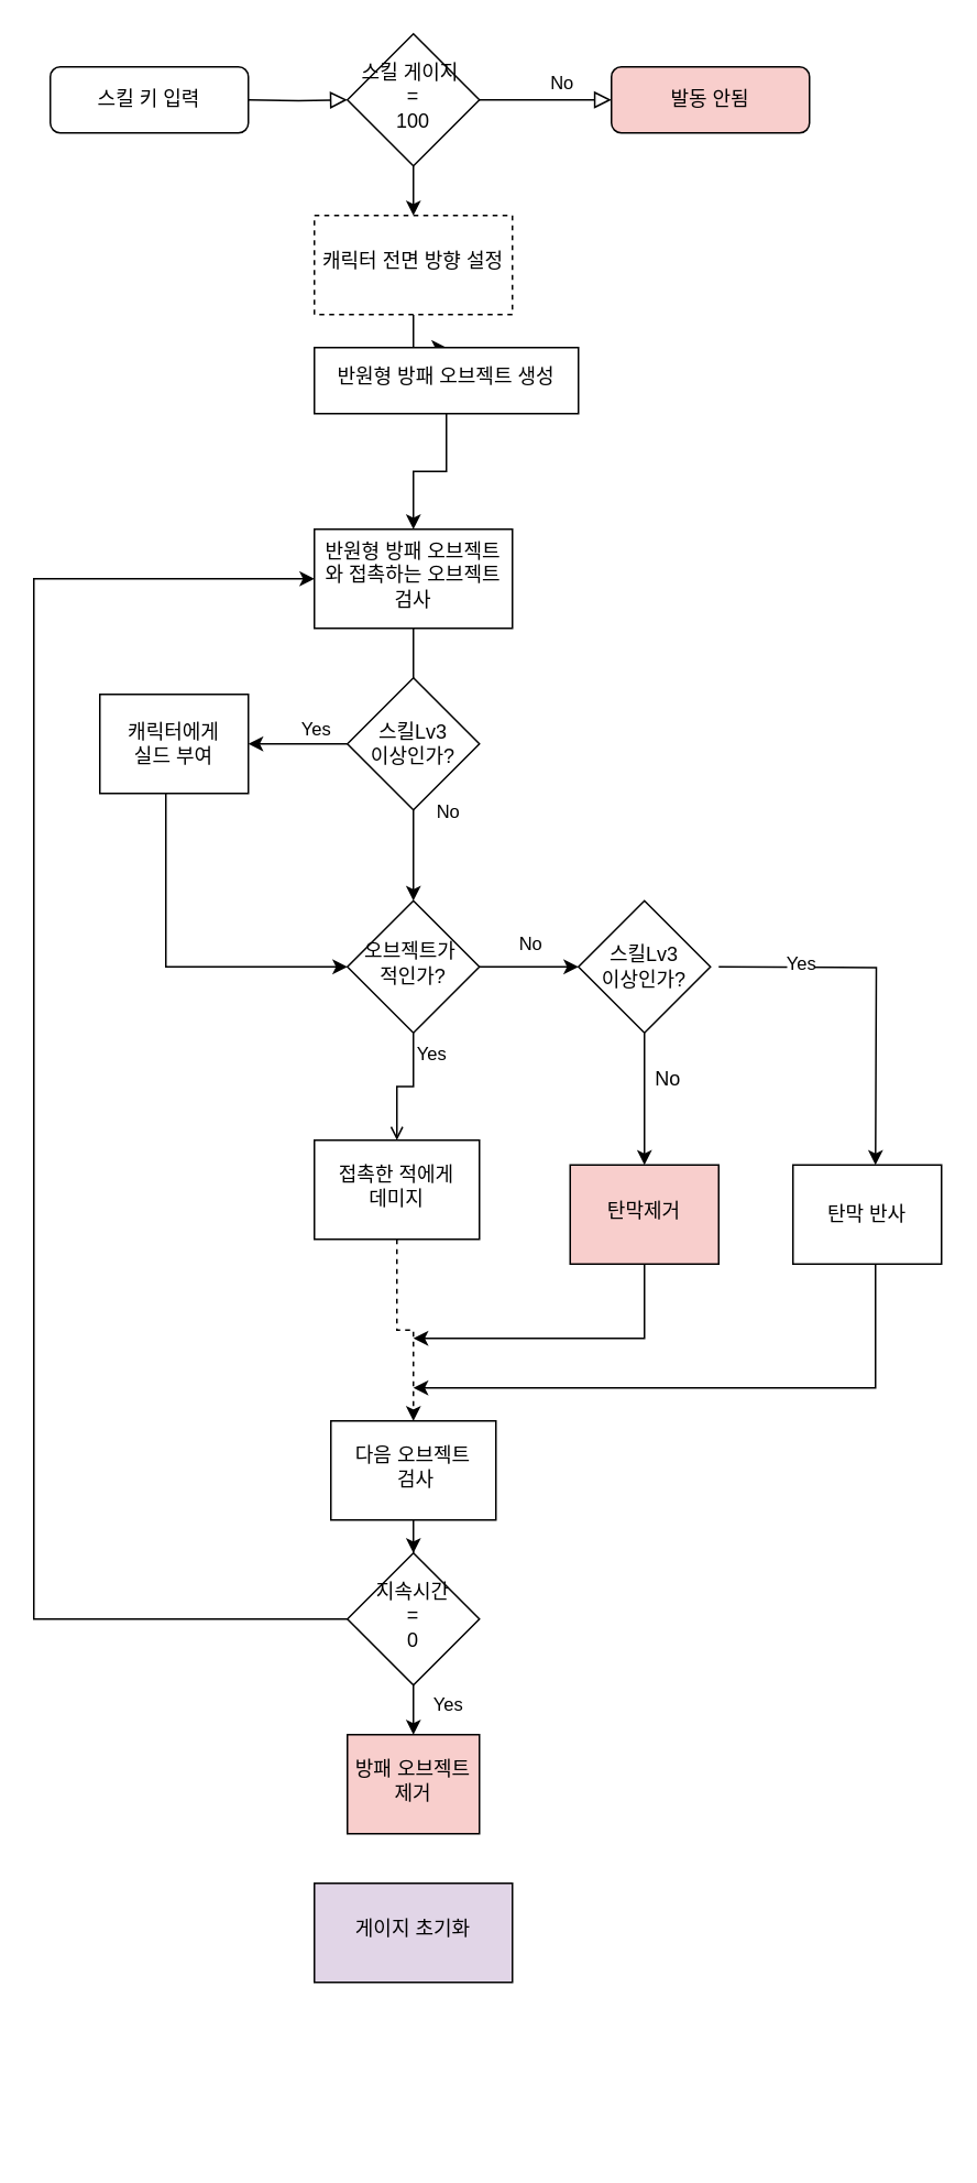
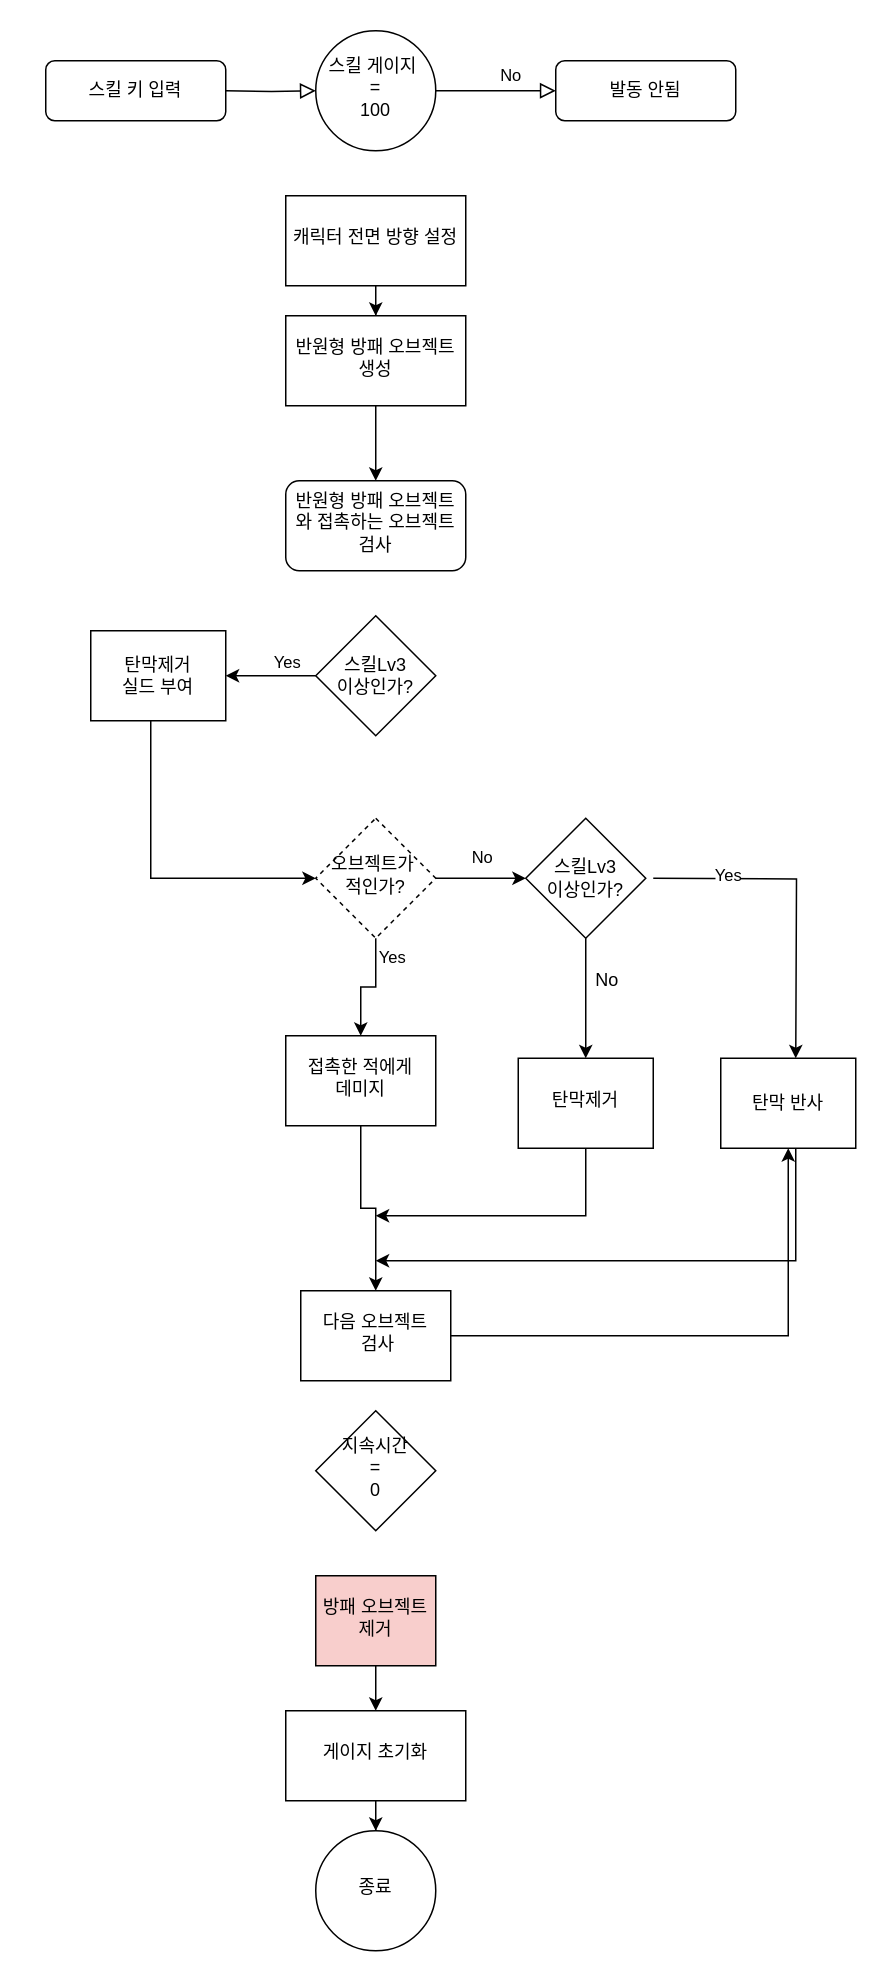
- <mxCell id="6" value="스킬 게이지&amp;nbsp;&lt;div&gt;=&lt;/div&gt;&lt;div&gt;100&lt;/div&gt;" style="rhombus;whiteSpace=wrap;html=1;shadow=0;fontFamily=Helvetica;fontSize=12;align=center;strokeWidth=1;spacing=6;spacingTop=-4;" parent="1" vertex="1"><mxGeometry x="210" y="20" width="80" height="80" as="geometry" /></mxCell>
+ <mxCell id="6" value="스킬 게이지&amp;nbsp;&lt;div&gt;=&lt;/div&gt;&lt;div&gt;100&lt;/div&gt;" style="ellipse;whiteSpace=wrap;html=1;shadow=0;fontFamily=Helvetica;fontSize=12;align=center;strokeWidth=1;spacing=6;spacingTop=-4;" parent="1" vertex="1"><mxGeometry x="210" y="20" width="80" height="80" as="geometry" /></mxCell>
- <mxCell id="7" value="발동 안됨" style="rounded=1;whiteSpace=wrap;html=1;fontSize=12;glass=0;strokeWidth=1;shadow=0;fillColor=#f8cecc;" parent="1" vertex="1"><mxGeometry x="370" y="40" width="120" height="40" as="geometry" /></mxCell>
+ <mxCell id="7" value="발동 안됨" style="rounded=1;whiteSpace=wrap;html=1;fontSize=12;glass=0;strokeWidth=1;shadow=0;" parent="1" vertex="1"><mxGeometry x="370" y="40" width="120" height="40" as="geometry" /></mxCell>
- <mxCell id="5" value="" style="edgeStyle=orthogonalEdgeStyle;rounded=0;orthogonalLoop=1;jettySize=auto;html=1;" parent="1" source="6" target="9" edge="1"><mxGeometry relative="1" as="geometry" /></mxCell>
- <mxCell id="9" value="캐릭터 전면 방향 설정" style="whiteSpace=wrap;html=1;shadow=0;strokeWidth=1;spacing=6;spacingTop=-4;dashed=1;" parent="1" vertex="1"><mxGeometry x="190" y="130" width="120" height="60" as="geometry" /></mxCell>
+ <mxCell id="9" value="캐릭터 전면 방향 설정" style="whiteSpace=wrap;html=1;shadow=0;strokeWidth=1;spacing=6;spacingTop=-4;" parent="1" vertex="1"><mxGeometry x="190" y="130" width="120" height="60" as="geometry" /></mxCell>
- <mxCell id="11" value="반원형 방패 오브젝트 생성" style="whiteSpace=wrap;html=1;shadow=0;strokeWidth=1;spacing=6;spacingTop=-4;" parent="1" vertex="1"><mxGeometry x="190" y="210" width="160" height="40" as="geometry" /></mxCell>
+ <mxCell id="11" value="반원형 방패 오브젝트 생성" style="whiteSpace=wrap;html=1;shadow=0;strokeWidth=1;spacing=6;spacingTop=-4;" parent="1" vertex="1"><mxGeometry x="190" y="210" width="120" height="60" as="geometry" /></mxCell>
- <mxCell id="14" value="반원형 방패 오브젝트와 접촉하는 오브젝트 검사" style="whiteSpace=wrap;html=1;shadow=0;strokeWidth=1;spacing=6;spacingTop=-4;" parent="1" vertex="1"><mxGeometry x="190" y="320" width="120" height="60" as="geometry" /></mxCell>
+ <mxCell id="14" value="반원형 방패 오브젝트와 접촉하는 오브젝트 검사" style="whiteSpace=wrap;html=1;shadow=0;strokeWidth=1;spacing=6;spacingTop=-4;rounded=1;" parent="1" vertex="1"><mxGeometry x="190" y="320" width="120" height="60" as="geometry" /></mxCell>
- <mxCell id="36" value="캐릭터에게&lt;div&gt;실드 부여&lt;/div&gt;" style="whiteSpace=wrap;html=1;" vertex="1" parent="1"><mxGeometry x="60" y="420" width="90" height="60" as="geometry" /></mxCell>
+ <mxCell id="36" value="탄막제거&lt;div&gt;실드 부여&lt;/div&gt;" style="whiteSpace=wrap;html=1;" vertex="1" parent="1"><mxGeometry x="60" y="420" width="90" height="60" as="geometry" /></mxCell>
- <mxCell id="12" value="" style="edgeStyle=orthogonalEdgeStyle;rounded=0;orthogonalLoop=1;jettySize=auto;html=1;" edge="1" parent="1" source="14" target="18"><mxGeometry relative="1" as="geometry" /></mxCell>
- <mxCell id="13" value="No" style="edgeLabel;html=1;align=center;verticalAlign=middle;resizable=0;points=[];" vertex="1" connectable="0" parent="12"><mxGeometry x="0.399" y="1" relative="1" as="geometry"><mxPoint x="19" y="-5" as="offset" /></mxGeometry></mxCell>
- <mxCell id="18" value="오브젝트가&amp;nbsp;&lt;div&gt;적인가?&lt;/div&gt;" style="rhombus;whiteSpace=wrap;html=1;shadow=0;strokeWidth=1;spacing=6;spacingTop=-4;" parent="1" vertex="1"><mxGeometry x="210" y="545" width="80" height="80" as="geometry" /></mxCell>
+ <mxCell id="18" value="오브젝트가&amp;nbsp;&lt;div&gt;적인가?&lt;/div&gt;" style="rhombus;whiteSpace=wrap;html=1;shadow=0;strokeWidth=1;spacing=6;spacingTop=-4;dashed=1;" parent="1" vertex="1"><mxGeometry x="210" y="545" width="80" height="80" as="geometry" /></mxCell>
- <mxCell id="25" value="" style="edgeStyle=orthogonalEdgeStyle;rounded=0;orthogonalLoop=1;jettySize=auto;html=1;" edge="1" parent="1" source="26" target="14"><mxGeometry relative="1" as="geometry"><mxPoint x="130" y="980" as="targetPoint" /><Array as="points"><mxPoint x="20" y="980" /><mxPoint x="20" y="350" /></Array></mxGeometry></mxCell>
- <mxCell id="16" value="" style="edgeStyle=orthogonalEdgeStyle;rounded=0;orthogonalLoop=1;jettySize=auto;html=1;endArrow=open;" parent="1" source="18" target="20" edge="1"><mxGeometry relative="1" as="geometry" /></mxCell>
+ <mxCell id="16" value="" style="edgeStyle=orthogonalEdgeStyle;rounded=0;orthogonalLoop=1;jettySize=auto;html=1;" parent="1" source="18" target="20" edge="1"><mxGeometry relative="1" as="geometry" /></mxCell>
- <mxCell id="38" value="탄막제거" style="whiteSpace=wrap;html=1;shadow=0;strokeWidth=1;spacing=6;spacingTop=-4;fillColor=#f8cecc;" parent="1" vertex="1"><mxGeometry x="345" y="705" width="90" height="60" as="geometry" /></mxCell>
+ <mxCell id="38" value="탄막제거" style="whiteSpace=wrap;html=1;shadow=0;strokeWidth=1;spacing=6;spacingTop=-4;" parent="1" vertex="1"><mxGeometry x="345" y="705" width="90" height="60" as="geometry" /></mxCell>
- <mxCell id="19" value="" style="edgeStyle=orthogonalEdgeStyle;rounded=0;orthogonalLoop=1;jettySize=auto;html=1;dashed=1;" edge="1" parent="1" source="20" target="22"><mxGeometry relative="1" as="geometry" /></mxCell>
+ <mxCell id="19" value="" style="edgeStyle=orthogonalEdgeStyle;rounded=0;orthogonalLoop=1;jettySize=auto;html=1;" edge="1" parent="1" source="20" target="22"><mxGeometry relative="1" as="geometry" /></mxCell>
- <mxCell id="21" value="" style="edgeStyle=orthogonalEdgeStyle;rounded=0;orthogonalLoop=1;jettySize=auto;html=1;" edge="1" parent="1" source="22" target="26"><mxGeometry relative="1" as="geometry" /></mxCell>
+ <mxCell id="21" value="" style="edgeStyle=orthogonalEdgeStyle;rounded=0;orthogonalLoop=1;jettySize=auto;html=1;" edge="1" parent="1" source="22" target="45"><mxGeometry relative="1" as="geometry" /></mxCell>
- <mxCell id="23" value="" style="edgeStyle=orthogonalEdgeStyle;rounded=0;orthogonalLoop=1;jettySize=auto;html=1;" parent="1" source="26" target="28" edge="1"><mxGeometry relative="1" as="geometry" /></mxCell>
- <mxCell id="24" value="Yes" style="edgeLabel;html=1;align=center;verticalAlign=middle;resizable=0;points=[];" parent="23" vertex="1" connectable="0"><mxGeometry x="-0.749" relative="1" as="geometry"><mxPoint x="20" y="5" as="offset" /></mxGeometry></mxCell>
+ <mxCell id="27" value="" style="edgeStyle=orthogonalEdgeStyle;rounded=0;orthogonalLoop=1;jettySize=auto;html=1;" parent="1" source="28" target="30" edge="1"><mxGeometry relative="1" as="geometry" /></mxCell>
- <mxCell id="30" value="게이지 초기화" style="whiteSpace=wrap;html=1;shadow=0;strokeWidth=1;spacing=6;spacingTop=-4;fillColor=#e1d5e7;" parent="1" vertex="1"><mxGeometry x="190" y="1140" width="120" height="60" as="geometry" /></mxCell>
+ <mxCell id="30" value="게이지 초기화" style="whiteSpace=wrap;html=1;shadow=0;strokeWidth=1;spacing=6;spacingTop=-4;" parent="1" vertex="1"><mxGeometry x="190" y="1140" width="120" height="60" as="geometry" /></mxCell>
+ <mxCell id="29" value="" style="edgeStyle=orthogonalEdgeStyle;rounded=0;orthogonalLoop=1;jettySize=auto;html=1;" parent="1" source="30" target="31" edge="1"><mxGeometry relative="1" as="geometry" /></mxCell>
+ <mxCell id="31" value="종료" style="ellipse;whiteSpace=wrap;html=1;shadow=0;strokeWidth=1;spacing=6;spacingTop=-4;" parent="1" vertex="1"><mxGeometry x="210" y="1220" width="80" height="80" as="geometry" /></mxCell>
